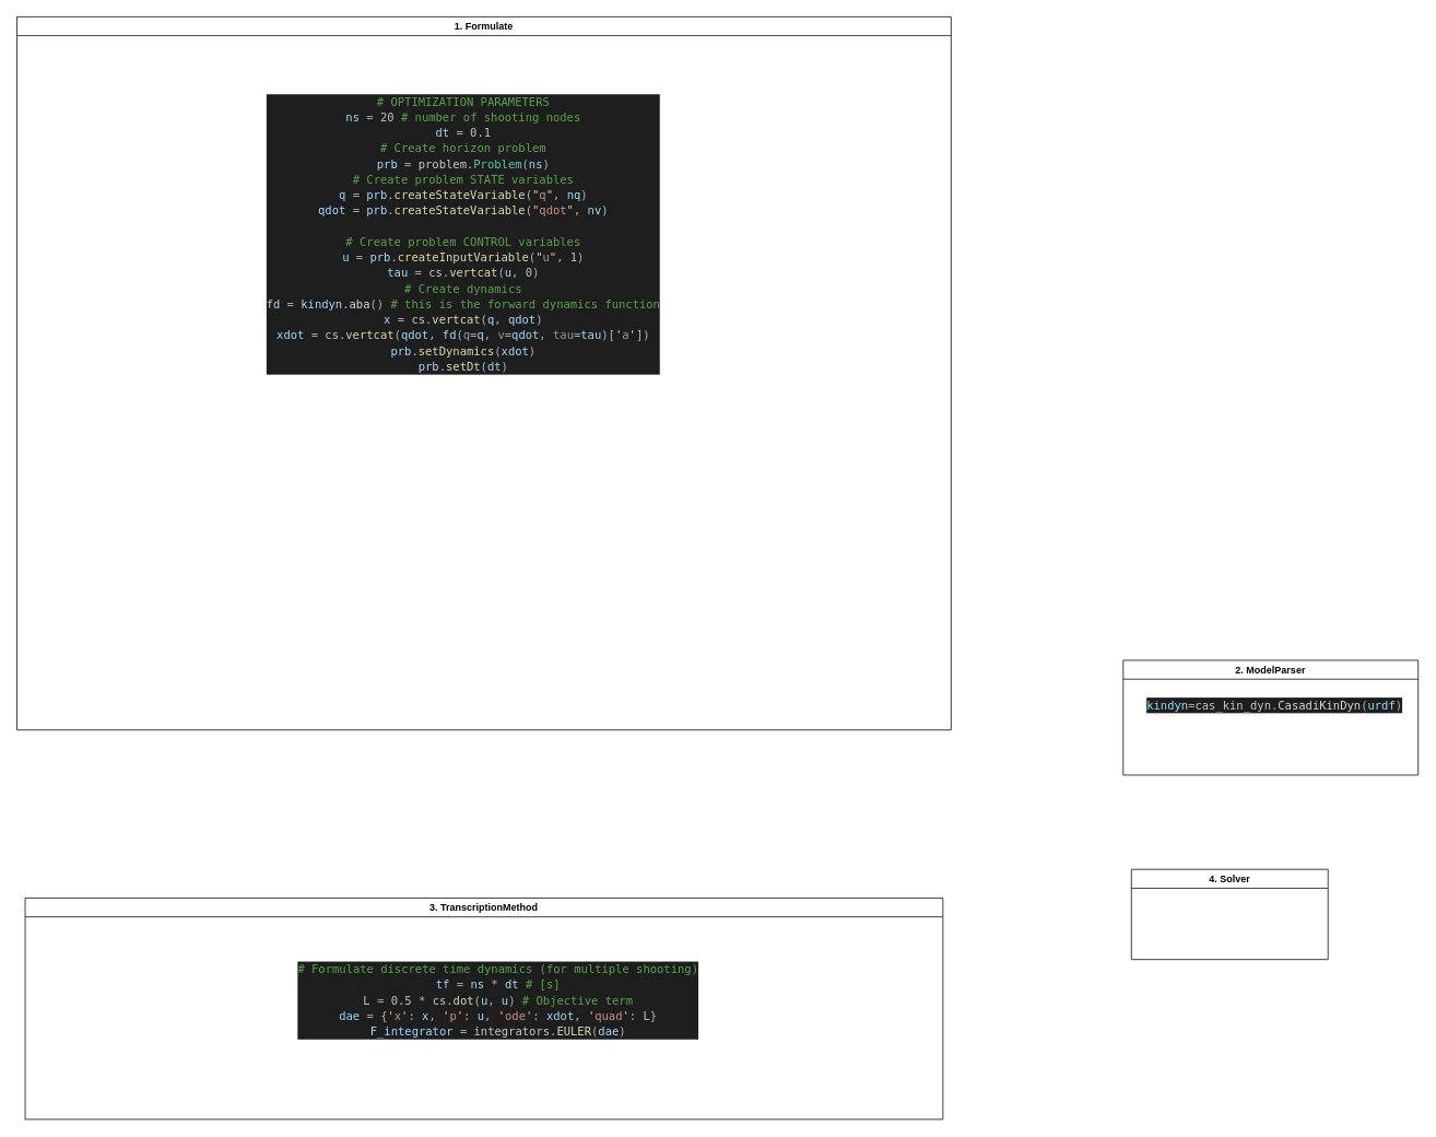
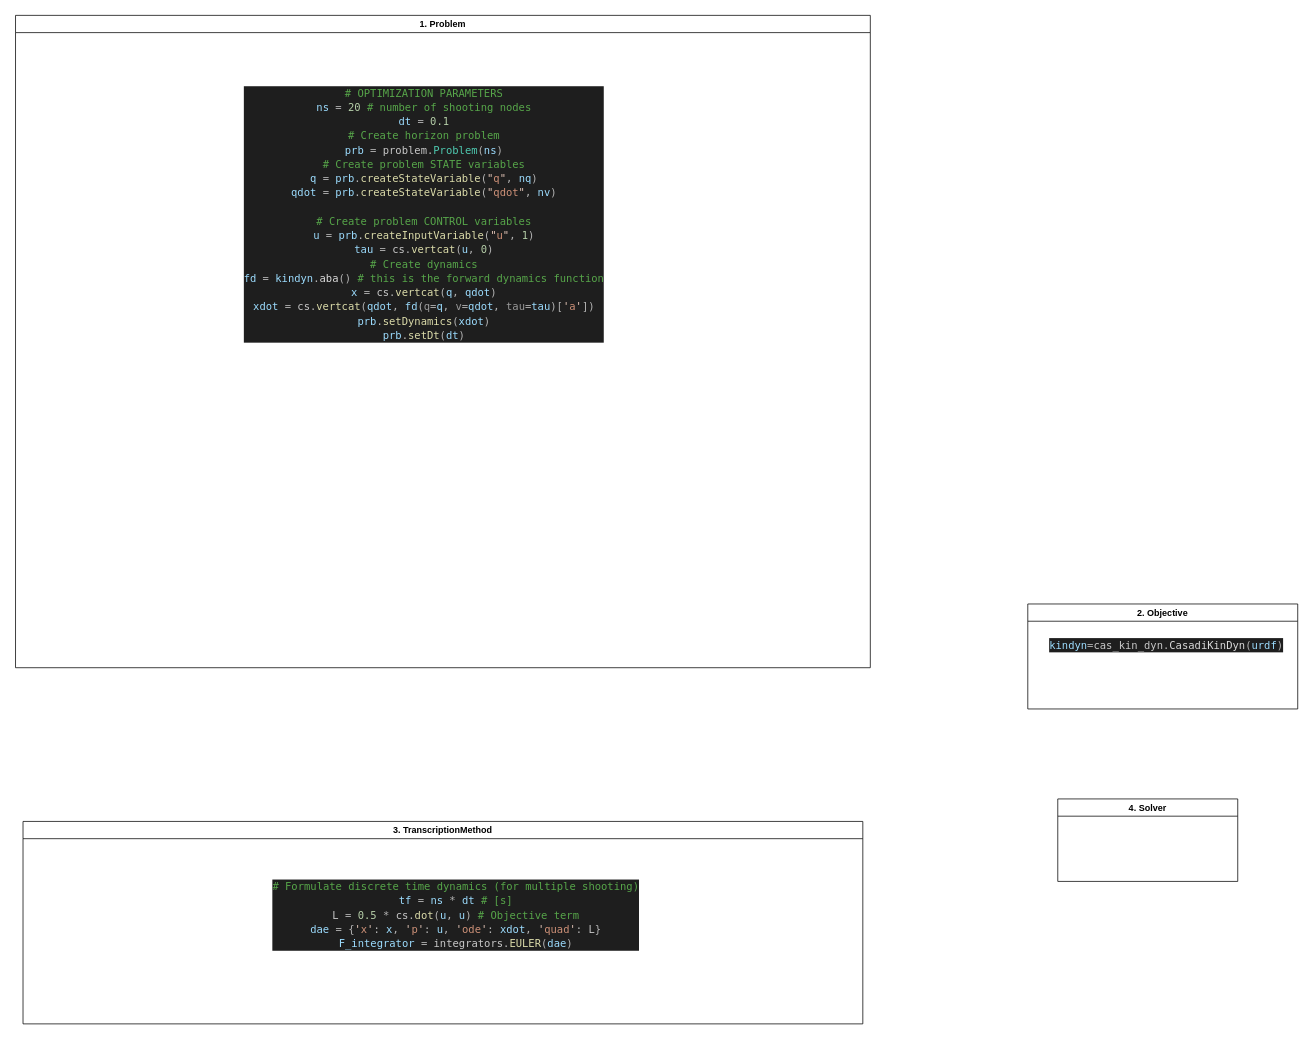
- <mxCell id="2" value="1. Formulate" style="swimlane;whiteSpace=wrap;html=1;" parent="1" vertex="1"><mxGeometry x="20" y="20" width="1140" height="870" as="geometry" /></mxCell>
+ <mxCell id="2" value="1. Problem" style="swimlane;whiteSpace=wrap;html=1;" parent="1" vertex="1"><mxGeometry x="20" y="20" width="1140" height="870" as="geometry" /></mxCell>
- <mxCell id="6" value="2. ModelParser" style="swimlane;whiteSpace=wrap;html=1;" parent="1" vertex="1"><mxGeometry x="1370" y="805" width="360" height="140" as="geometry" /></mxCell>
+ <mxCell id="6" value="2. Objective" style="swimlane;whiteSpace=wrap;html=1;" parent="1" vertex="1"><mxGeometry x="1370" y="805" width="360" height="140" as="geometry" /></mxCell>
- <mxCell id="8" value="4. Solver" style="swimlane;whiteSpace=wrap;html=1;startSize=23;" parent="1" vertex="1"><mxGeometry x="1380" y="1060" width="240" height="110" as="geometry" /></mxCell>
+ <mxCell id="8" value="4. Solver" style="swimlane;whiteSpace=wrap;html=1;startSize=23;" parent="1" vertex="1"><mxGeometry x="1410" y="1065" width="240" height="110" as="geometry" /></mxCell>
